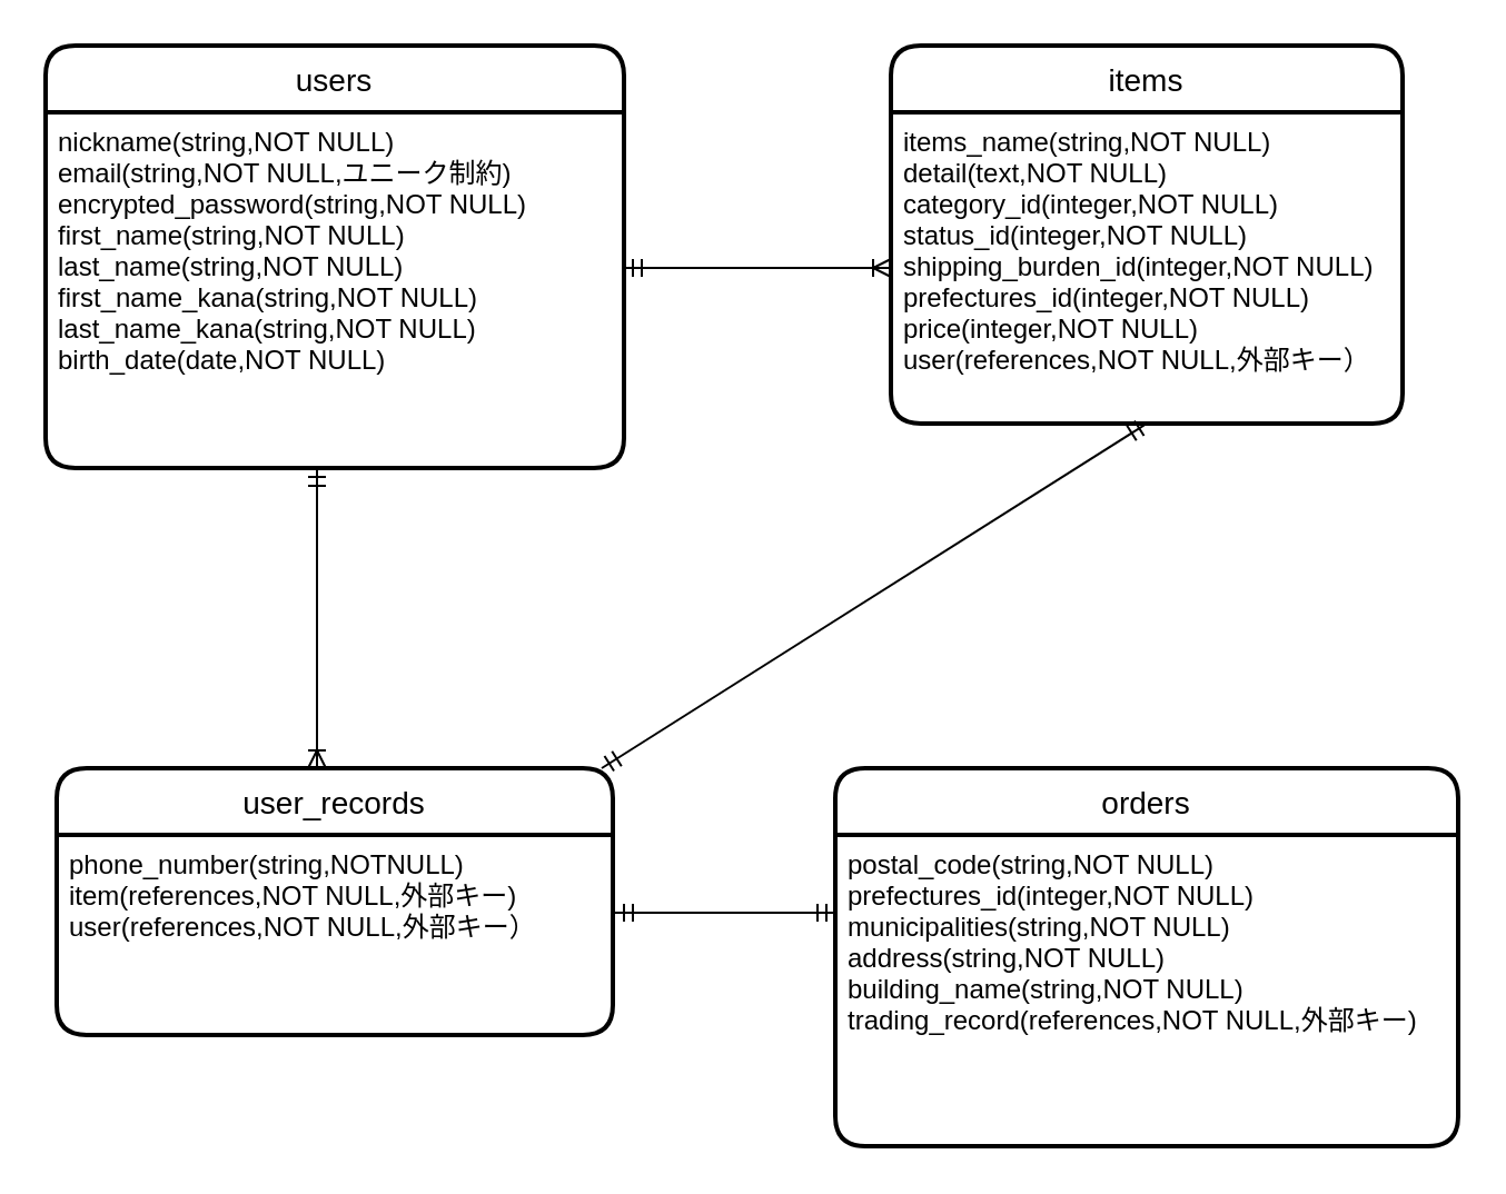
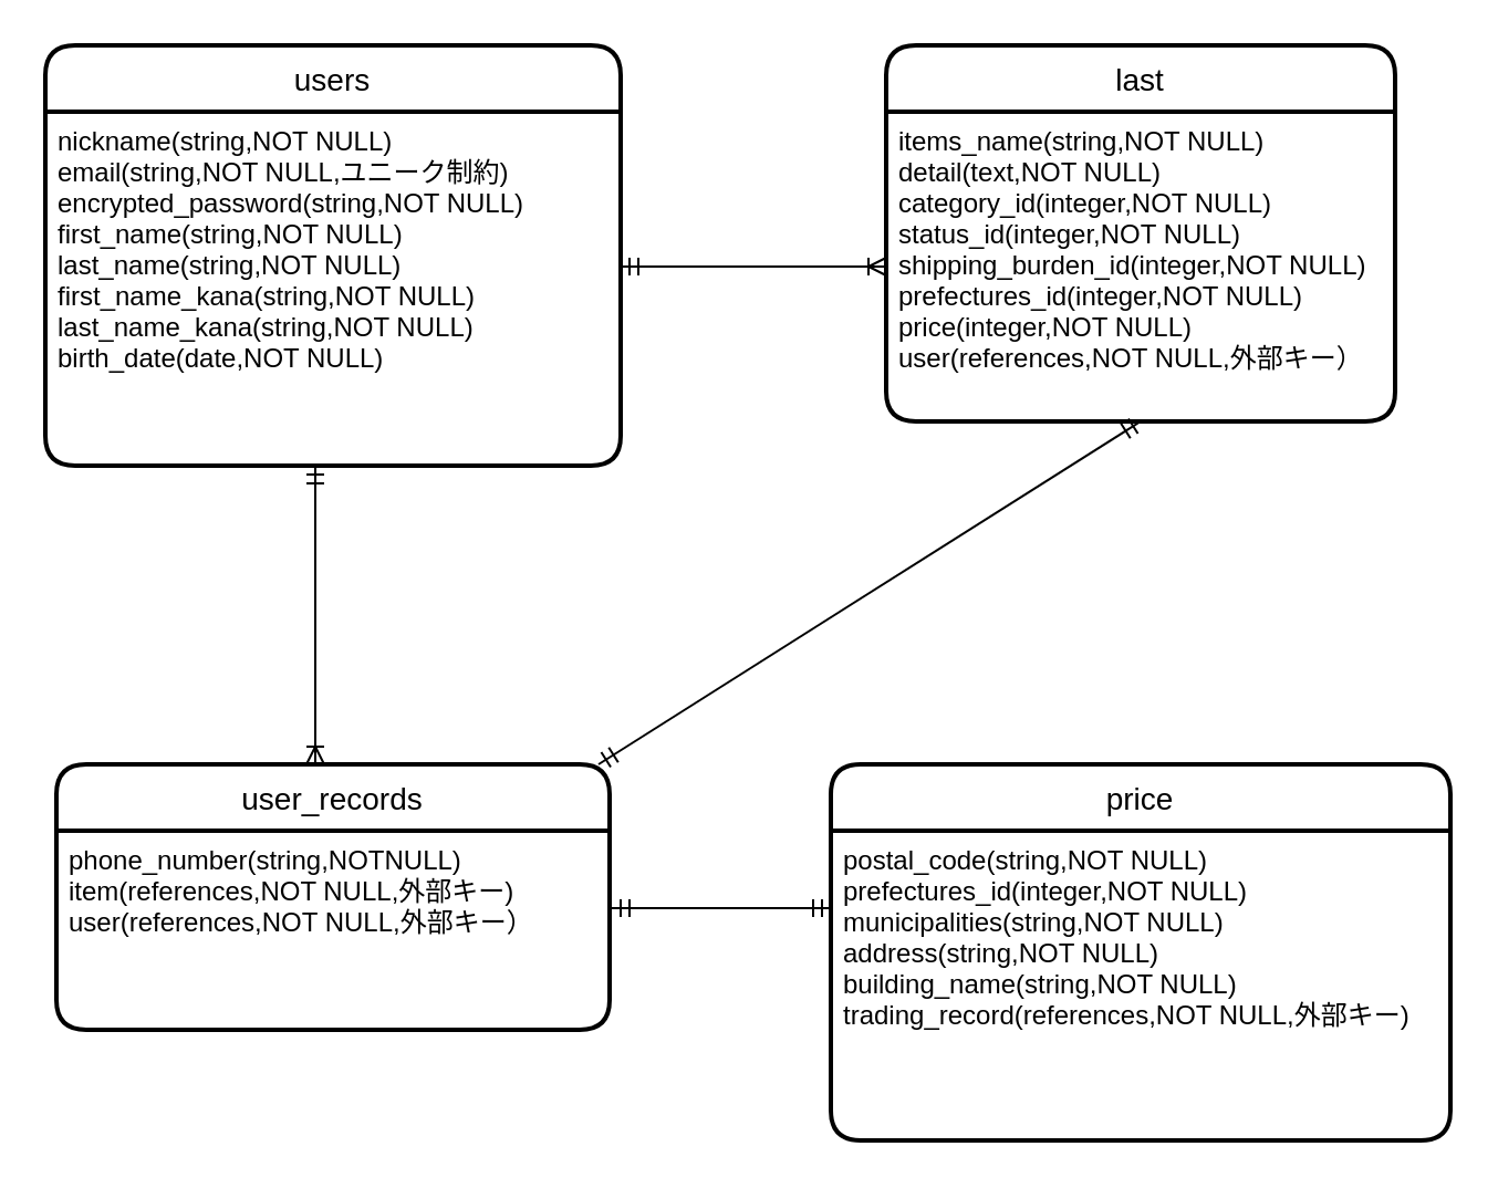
- <mxCell id="4" value="items" style="swimlane;childLayout=stackLayout;horizontal=1;startSize=30;horizontalStack=0;rounded=1;fontSize=14;fontStyle=0;strokeWidth=2;resizeParent=0;resizeLast=1;shadow=0;dashed=0;align=center;" vertex="1" parent="1"><mxGeometry x="400" y="20" width="230" height="170" as="geometry" /></mxCell>
+ <mxCell id="4" value="last" style="swimlane;childLayout=stackLayout;horizontal=1;startSize=30;horizontalStack=0;rounded=1;fontSize=14;fontStyle=0;strokeWidth=2;resizeParent=0;resizeLast=1;shadow=0;dashed=0;align=center;" vertex="1" parent="1"><mxGeometry x="400" y="20" width="230" height="170" as="geometry" /></mxCell>
- <mxCell id="6" value="orders" style="swimlane;childLayout=stackLayout;horizontal=1;startSize=30;horizontalStack=0;rounded=1;fontSize=14;fontStyle=0;strokeWidth=2;resizeParent=0;resizeLast=1;shadow=0;dashed=0;align=center;" vertex="1" parent="1"><mxGeometry x="375" y="345" width="280" height="170" as="geometry" /></mxCell>
+ <mxCell id="6" value="price" style="swimlane;childLayout=stackLayout;horizontal=1;startSize=30;horizontalStack=0;rounded=1;fontSize=14;fontStyle=0;strokeWidth=2;resizeParent=0;resizeLast=1;shadow=0;dashed=0;align=center;" vertex="1" parent="1"><mxGeometry x="375" y="345" width="280" height="170" as="geometry" /></mxCell>
